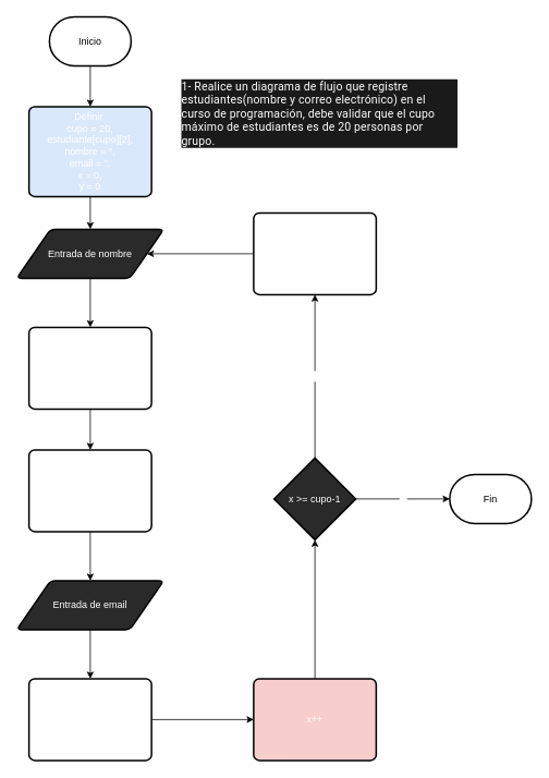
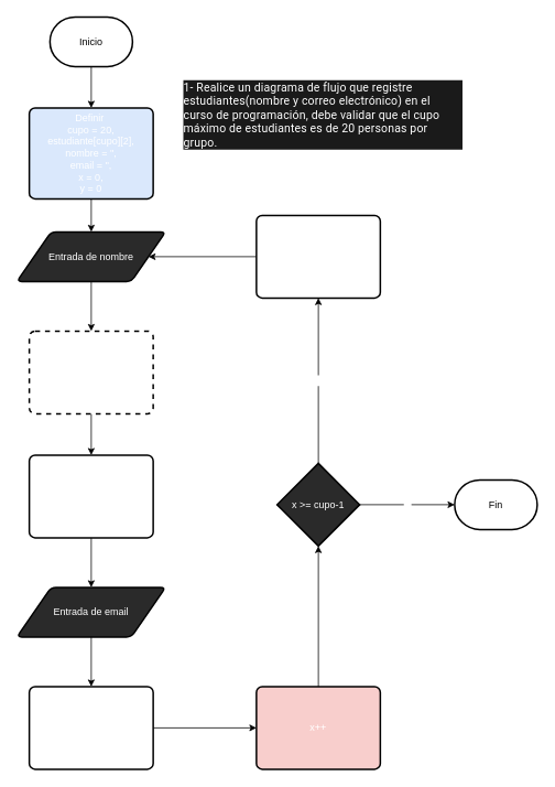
- <mxCell id="10" value="Registrar estudiante[x][y] = nombre" style="rounded=1;whiteSpace=wrap;html=1;absoluteArcSize=1;arcSize=14;strokeWidth=2;labelBackgroundColor=none;fontColor=#FFFFFF;align=center;" parent="1" vertex="1"><mxGeometry x="35" y="400" width="150" height="100" as="geometry" /></mxCell>
+ <mxCell id="10" value="Registrar estudiante[x][y] = nombre" style="rounded=1;whiteSpace=wrap;html=1;absoluteArcSize=1;arcSize=14;strokeWidth=2;labelBackgroundColor=none;fontColor=#FFFFFF;align=center;dashed=1;" parent="1" vertex="1"><mxGeometry x="35" y="400" width="150" height="100" as="geometry" /></mxCell>
